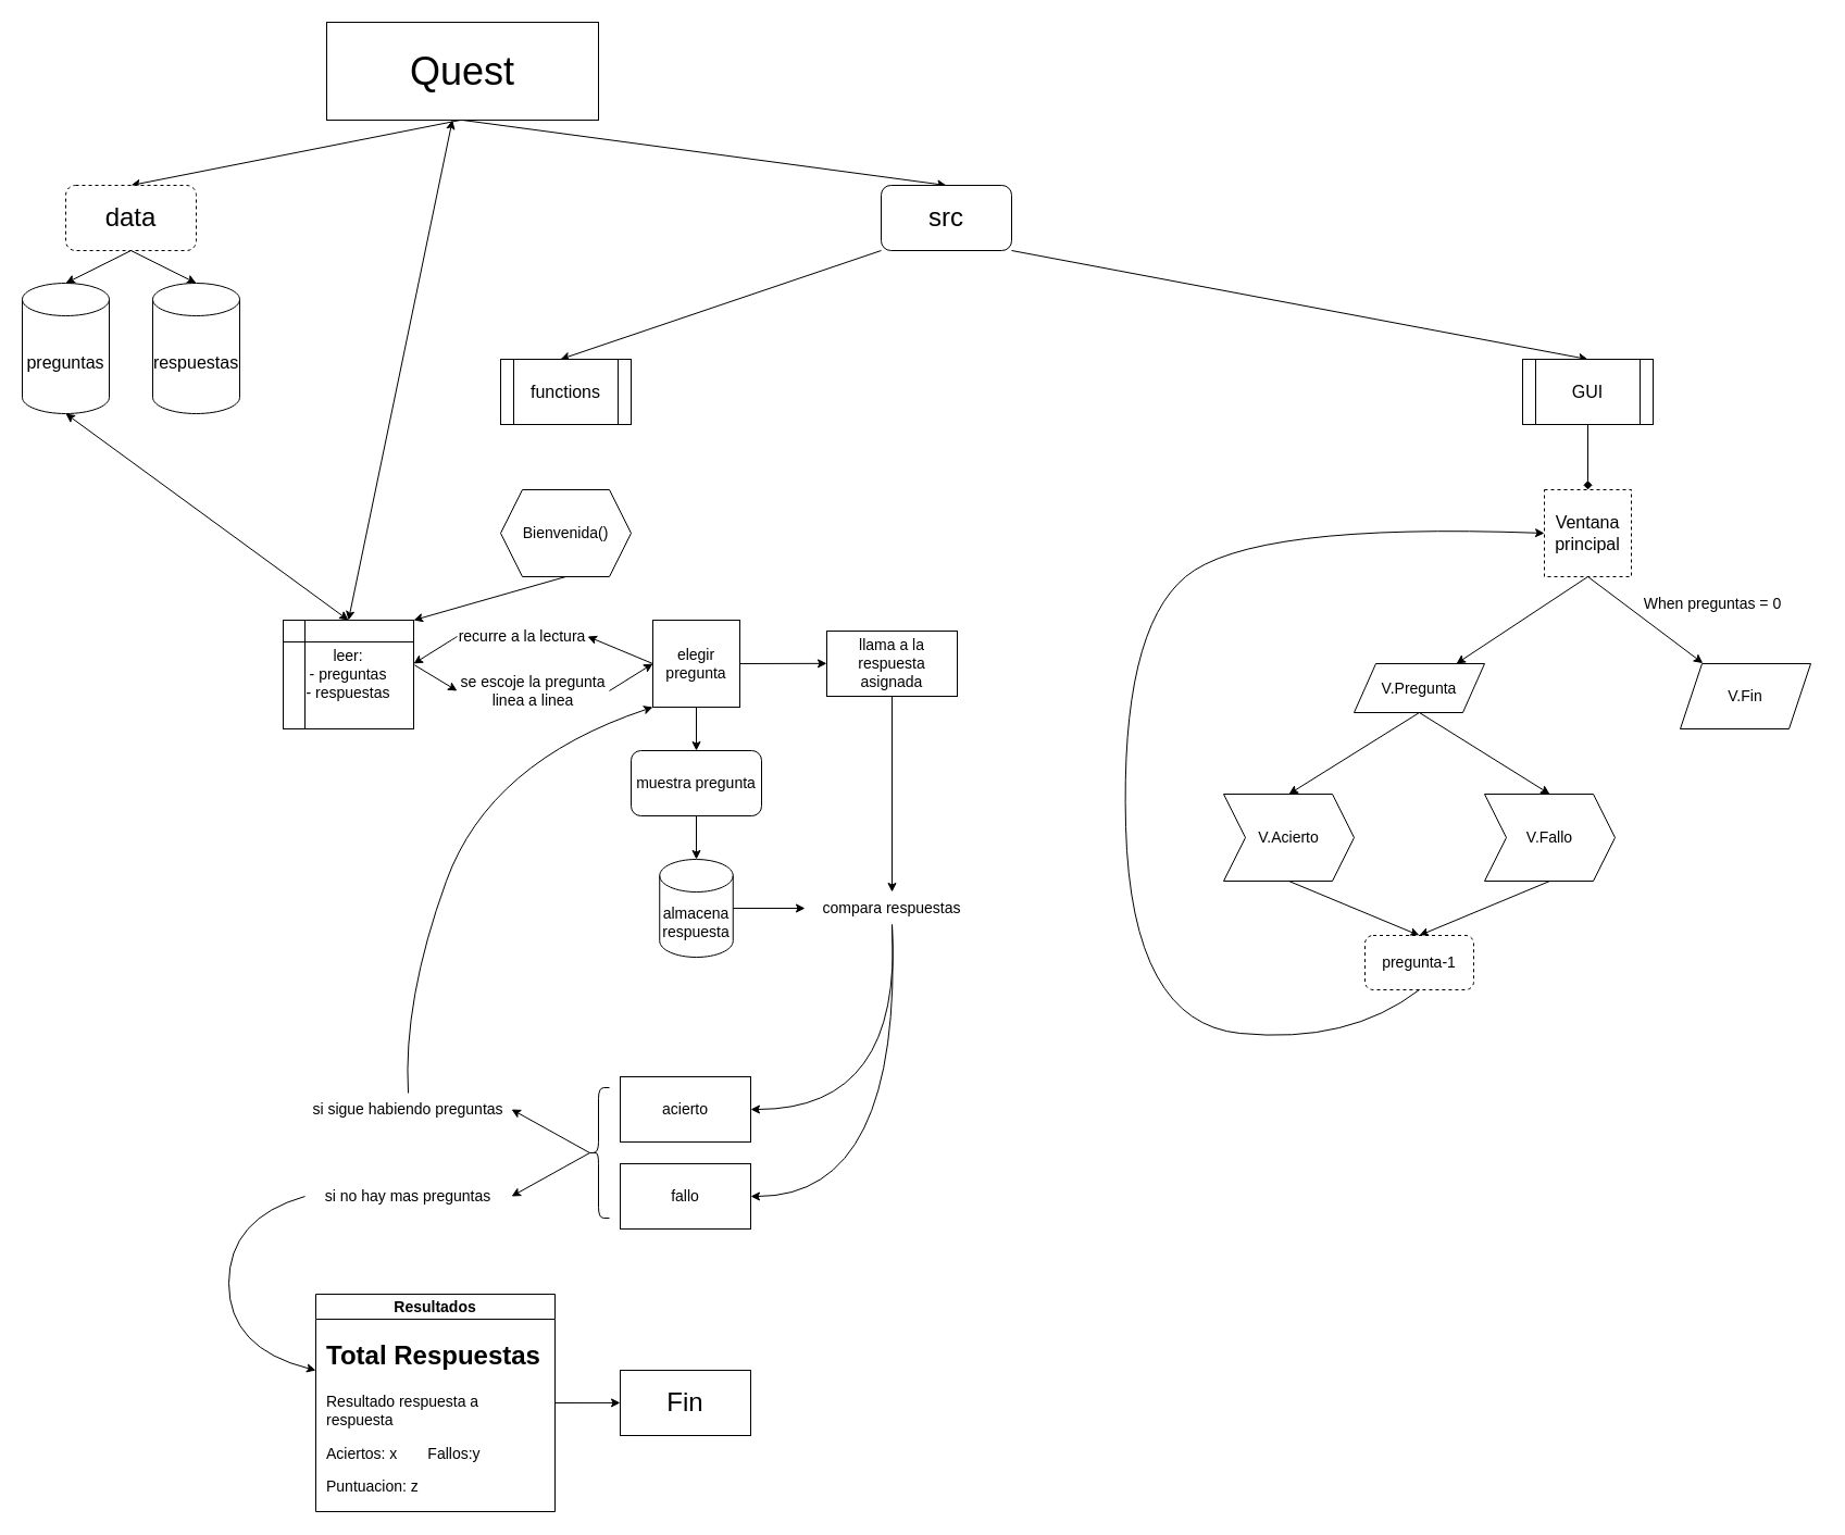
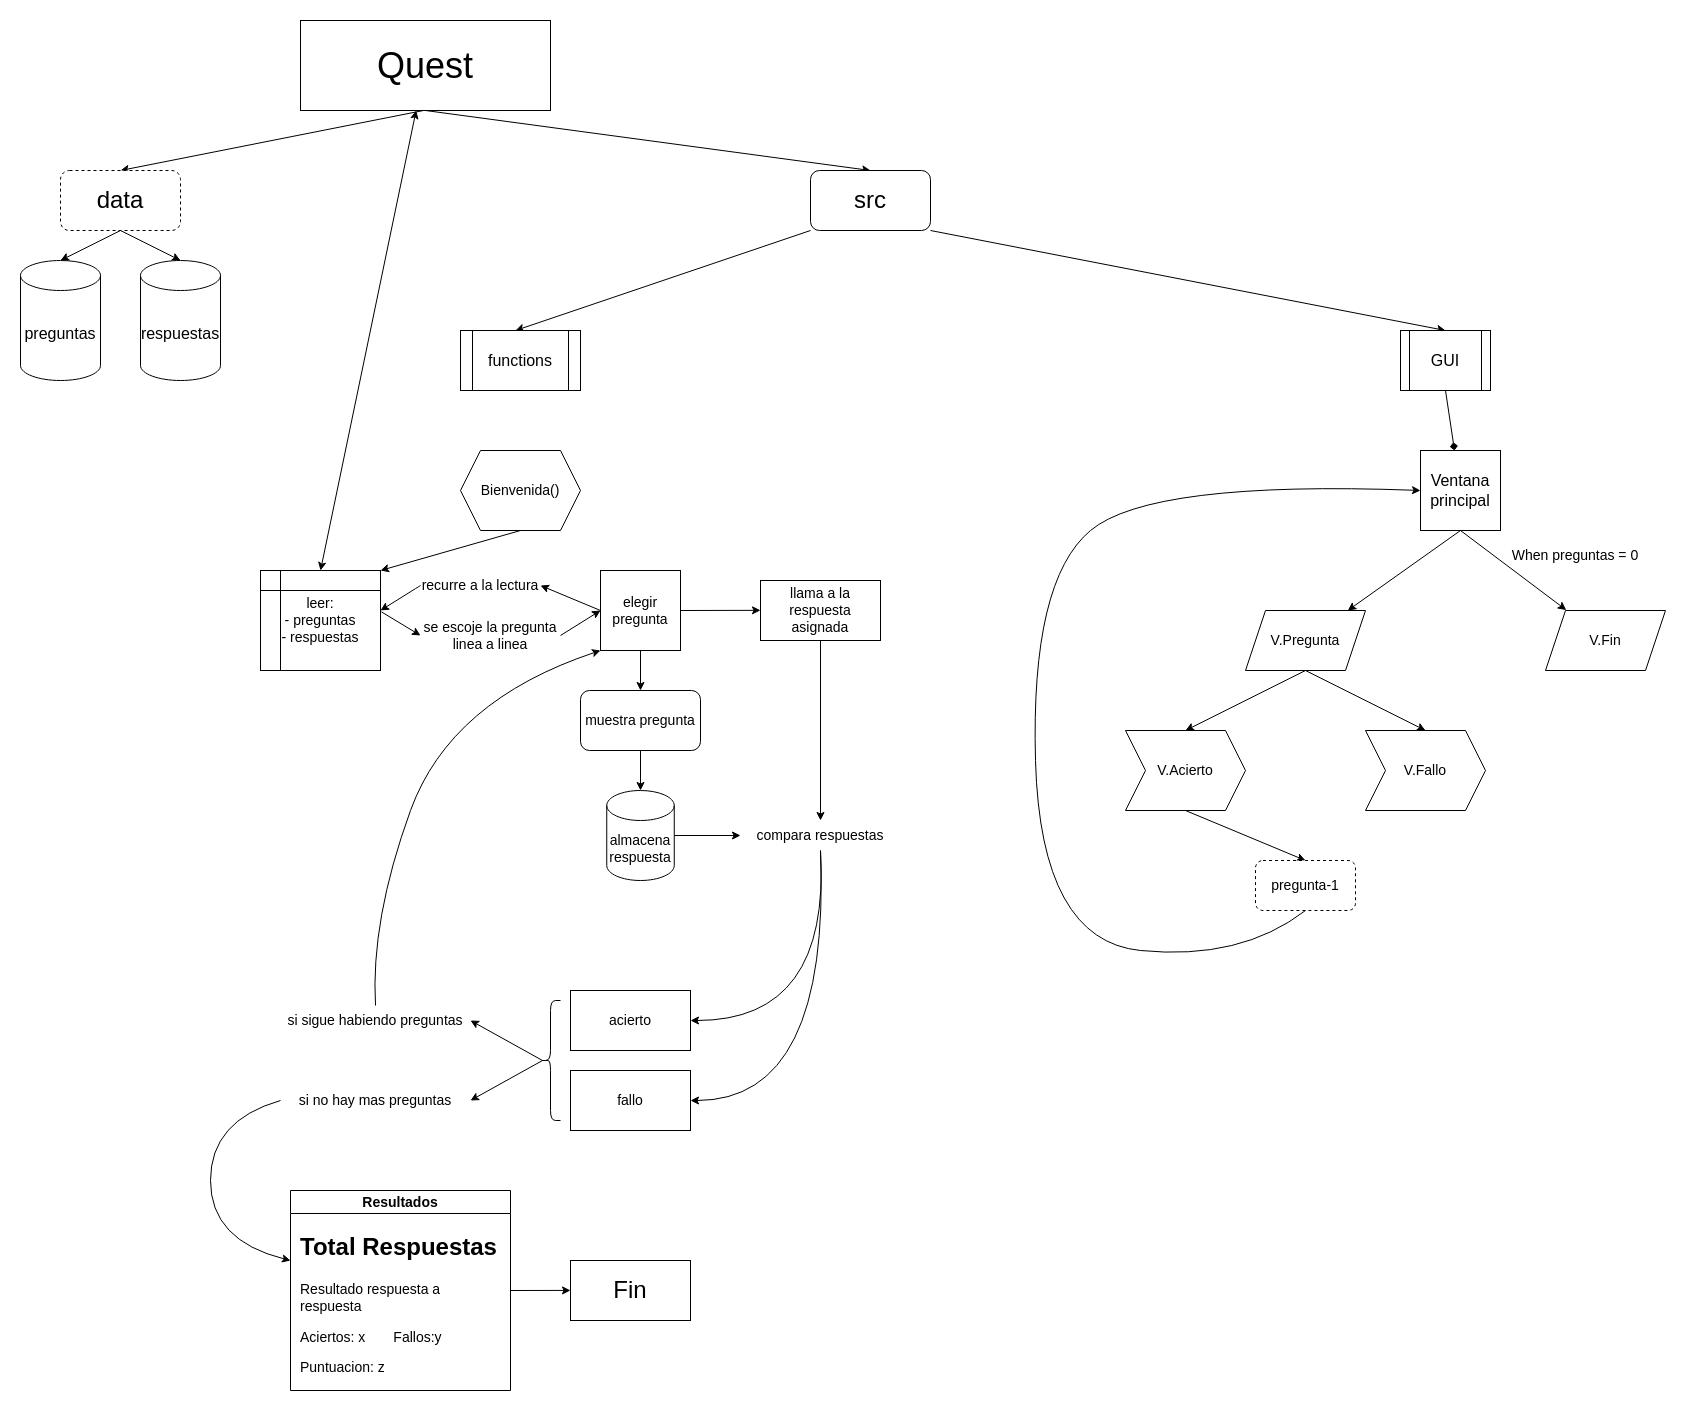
- <mxCell id="13" value="GUI" style="shape=process;whiteSpace=wrap;html=1;backgroundOutline=1;fontSize=16;" vertex="1" parent="1"><mxGeometry x="1400" y="330" width="120" height="60" as="geometry" /></mxCell>
+ <mxCell id="13" value="GUI" style="shape=process;whiteSpace=wrap;html=1;backgroundOutline=1;fontSize=16;" vertex="1" parent="1"><mxGeometry x="1400" y="330" width="90" height="60" as="geometry" /></mxCell>
- <mxCell id="43" value="" style="endArrow=classic;startArrow=classic;html=1;fontSize=14;entryX=0.5;entryY=1;entryDx=0;entryDy=0;entryPerimeter=0;exitX=0.5;exitY=0;exitDx=0;exitDy=0;" edge="1" parent="1" source="33" target="29"><mxGeometry width="50" height="50" relative="1" as="geometry"><mxPoint x="330" y="580" as="sourcePoint" /><mxPoint x="190" y="390" as="targetPoint" /></mxGeometry></mxCell>
- <mxCell id="17" value="&lt;font size=&quot;3&quot;&gt;Ventana&lt;br&gt;principal&lt;br&gt;&lt;/font&gt;" style="whiteSpace=wrap;html=1;aspect=fixed;fontSize=16;dashed=1;" vertex="1" parent="1"><mxGeometry x="1420.004" y="450" width="80" height="80" as="geometry" /></mxCell>
+ <mxCell id="17" value="&lt;font size=&quot;3&quot;&gt;Ventana&lt;br&gt;principal&lt;br&gt;&lt;/font&gt;" style="whiteSpace=wrap;html=1;aspect=fixed;fontSize=16;" vertex="1" parent="1"><mxGeometry x="1420.004" y="450" width="80" height="80" as="geometry" /></mxCell>
- <mxCell id="20" value="V.Pregunta" style="shape=parallelogram;perimeter=parallelogramPerimeter;whiteSpace=wrap;html=1;fixedSize=1;fontSize=14;" vertex="1" parent="1"><mxGeometry x="1245" y="610" width="120" height="45" as="geometry" /></mxCell>
+ <mxCell id="20" value="V.Pregunta" style="shape=parallelogram;perimeter=parallelogramPerimeter;whiteSpace=wrap;html=1;fixedSize=1;fontSize=14;" vertex="1" parent="1"><mxGeometry x="1245" y="610" width="120" height="60" as="geometry" /></mxCell>
- <mxCell id="25" style="edgeStyle=none;html=1;exitX=0.5;exitY=1;exitDx=0;exitDy=0;entryX=0.5;entryY=0;entryDx=0;entryDy=0;fontSize=14;" edge="1" parent="1" source="26" target="27"><mxGeometry relative="1" as="geometry" /></mxCell>
